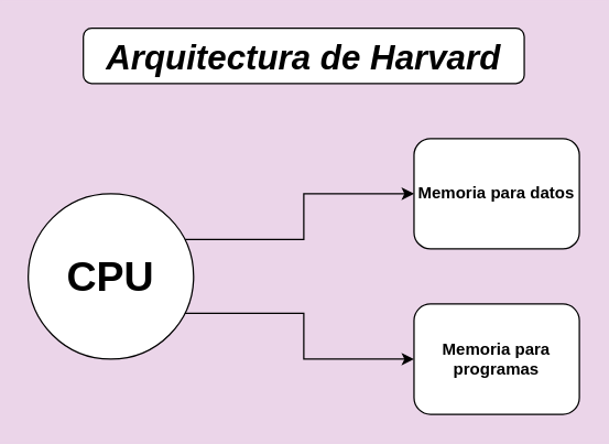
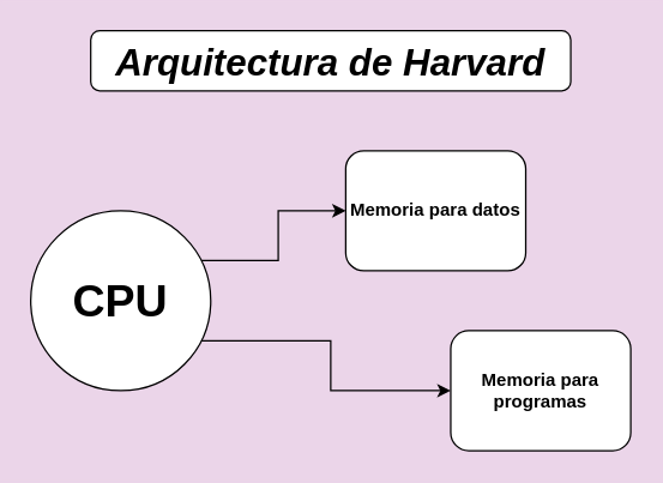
- <mxCell id="6" value="&lt;b&gt;Memoria para datos&lt;br&gt;&lt;/b&gt;" style="rounded=1;whiteSpace=wrap;html=1;" vertex="1" parent="1"><mxGeometry x="300" y="100" width="120" height="80" as="geometry" /></mxCell>
+ <mxCell id="6" value="&lt;b&gt;Memoria para datos&lt;br&gt;&lt;/b&gt;" style="rounded=1;whiteSpace=wrap;html=1;" vertex="1" parent="1"><mxGeometry x="230" y="100" width="120" height="80" as="geometry" /></mxCell>
